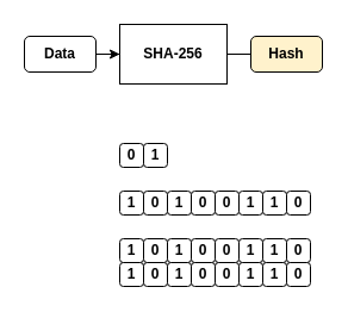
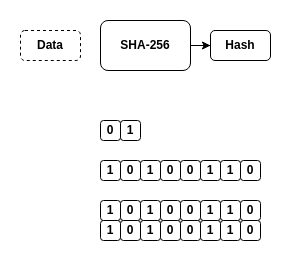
- <mxCell id="5" value="Data" style="rounded=1;whiteSpace=wrap;html=1;fontStyle=1" parent="1" vertex="1"><mxGeometry x="20" y="30" width="60" height="30" as="geometry" /></mxCell>
+ <mxCell id="5" value="Data" style="rounded=1;whiteSpace=wrap;html=1;fontStyle=1;dashed=1;" parent="1" vertex="1"><mxGeometry x="20" y="30" width="60" height="30" as="geometry" /></mxCell>
- <mxCell id="4" value="" style="edgeStyle=orthogonalEdgeStyle;rounded=0;orthogonalLoop=1;jettySize=auto;html=1;" edge="1" parent="1" source="5" target="3"><mxGeometry relative="1" as="geometry" /></mxCell>
- <mxCell id="3" value="SHA-256" style="whiteSpace=wrap;html=1;fontStyle=1;rounded=0;" parent="1" vertex="1"><mxGeometry x="100" y="20" width="90" height="50" as="geometry" /></mxCell>
+ <mxCell id="3" value="SHA-256" style="rounded=1;whiteSpace=wrap;html=1;fontStyle=1" parent="1" vertex="1"><mxGeometry x="100" y="20" width="90" height="50" as="geometry" /></mxCell>
- <mxCell id="2" value="" style="edgeStyle=orthogonalEdgeStyle;rounded=0;orthogonalLoop=1;jettySize=auto;html=1;endArrow=none;" edge="1" parent="1" source="3" target="6"><mxGeometry relative="1" as="geometry" /></mxCell>
+ <mxCell id="2" value="" style="edgeStyle=orthogonalEdgeStyle;rounded=0;orthogonalLoop=1;jettySize=auto;html=1;" edge="1" parent="1" source="3" target="6"><mxGeometry relative="1" as="geometry" /></mxCell>
- <mxCell id="6" value="Hash" style="rounded=1;whiteSpace=wrap;html=1;fontStyle=1;fillColor=#fff2cc;" parent="1" vertex="1"><mxGeometry x="210" y="30" width="60" height="30" as="geometry" /></mxCell>
+ <mxCell id="6" value="Hash" style="rounded=1;whiteSpace=wrap;html=1;fontStyle=1" parent="1" vertex="1"><mxGeometry x="210" y="30" width="60" height="30" as="geometry" /></mxCell>
